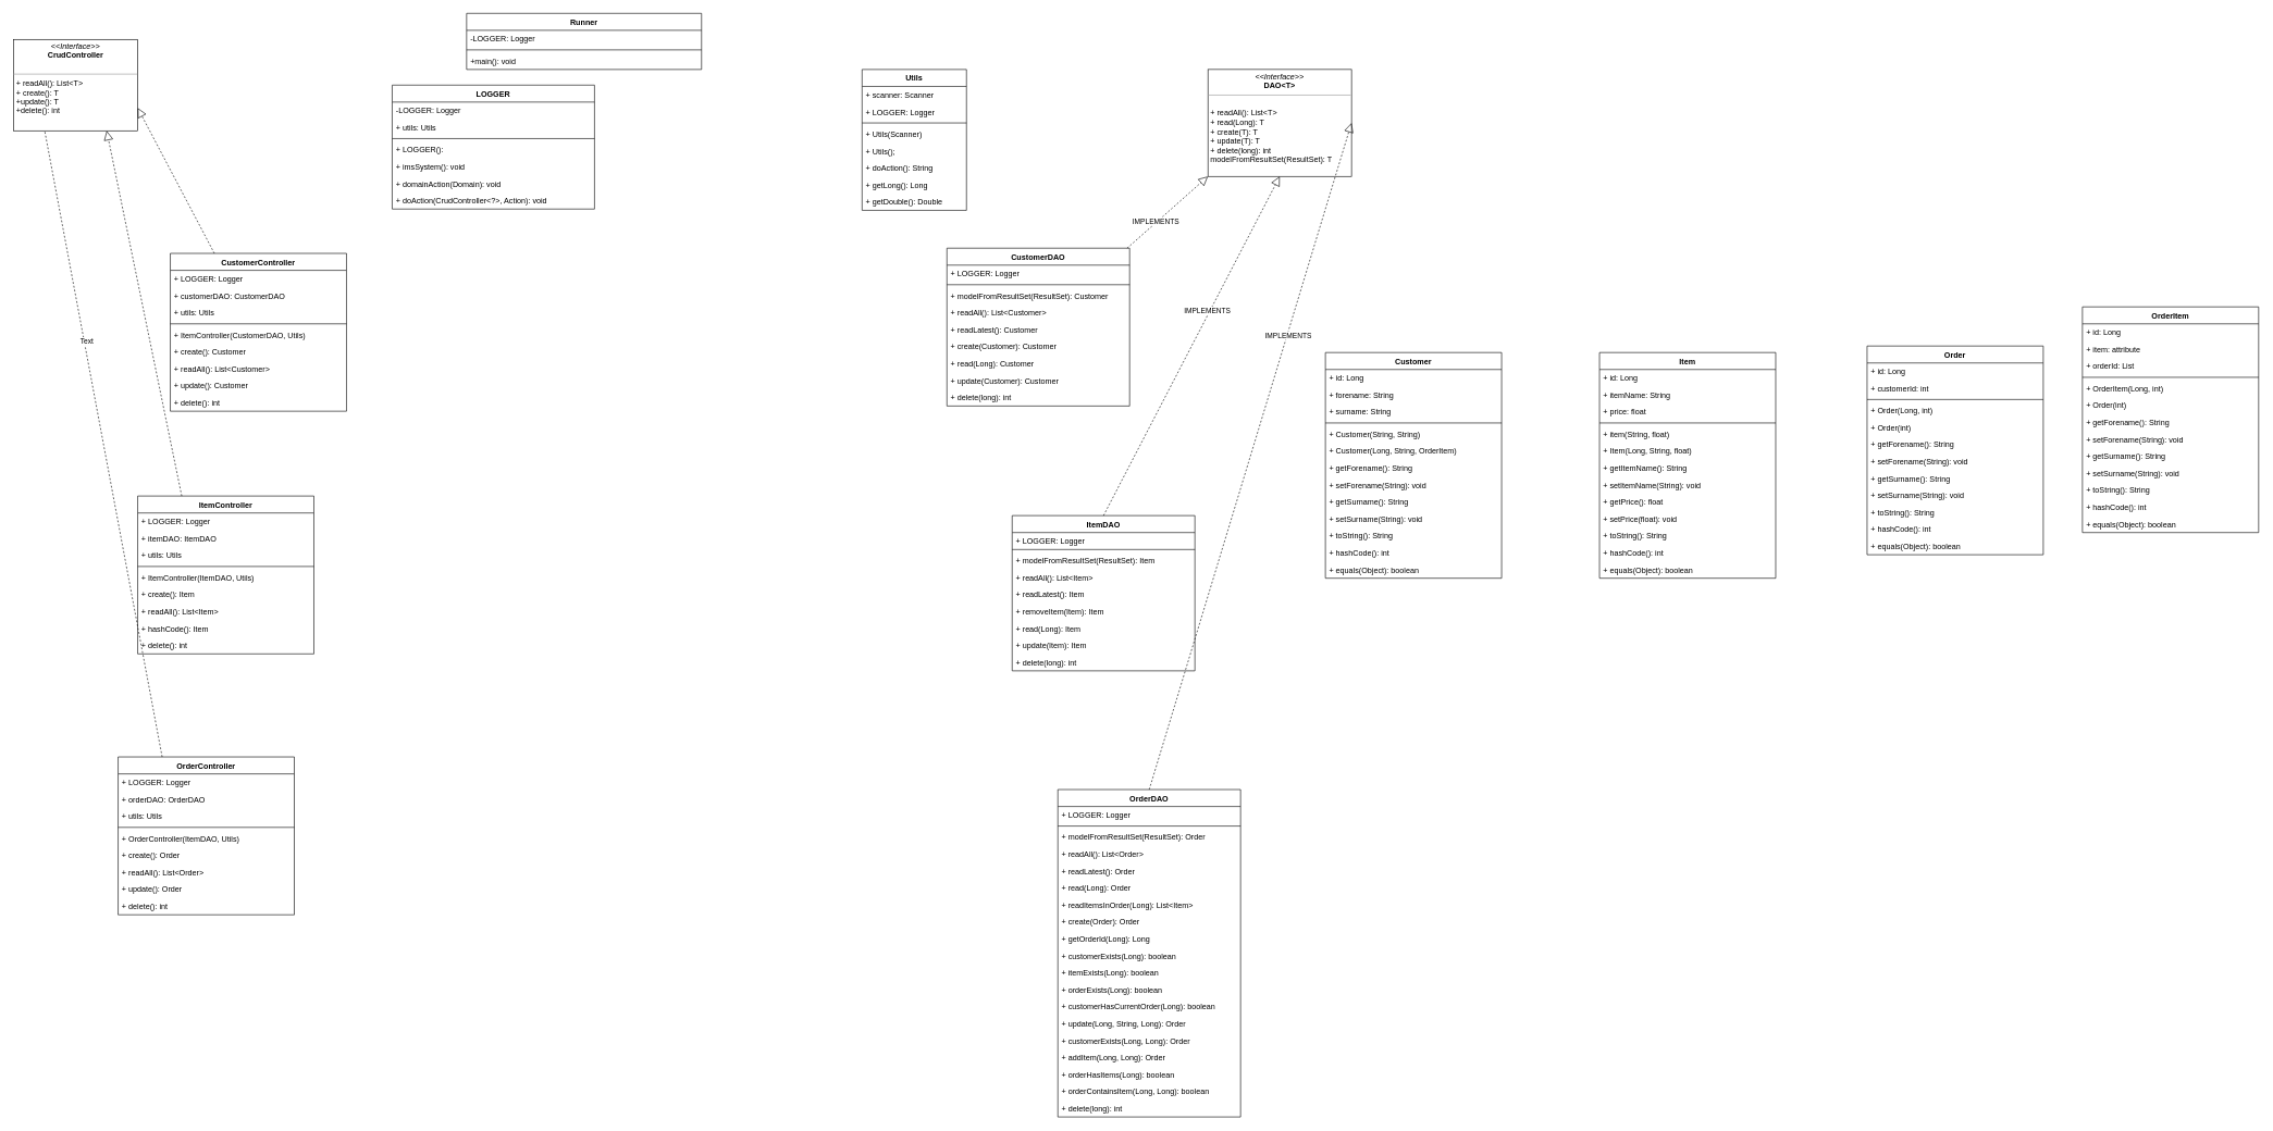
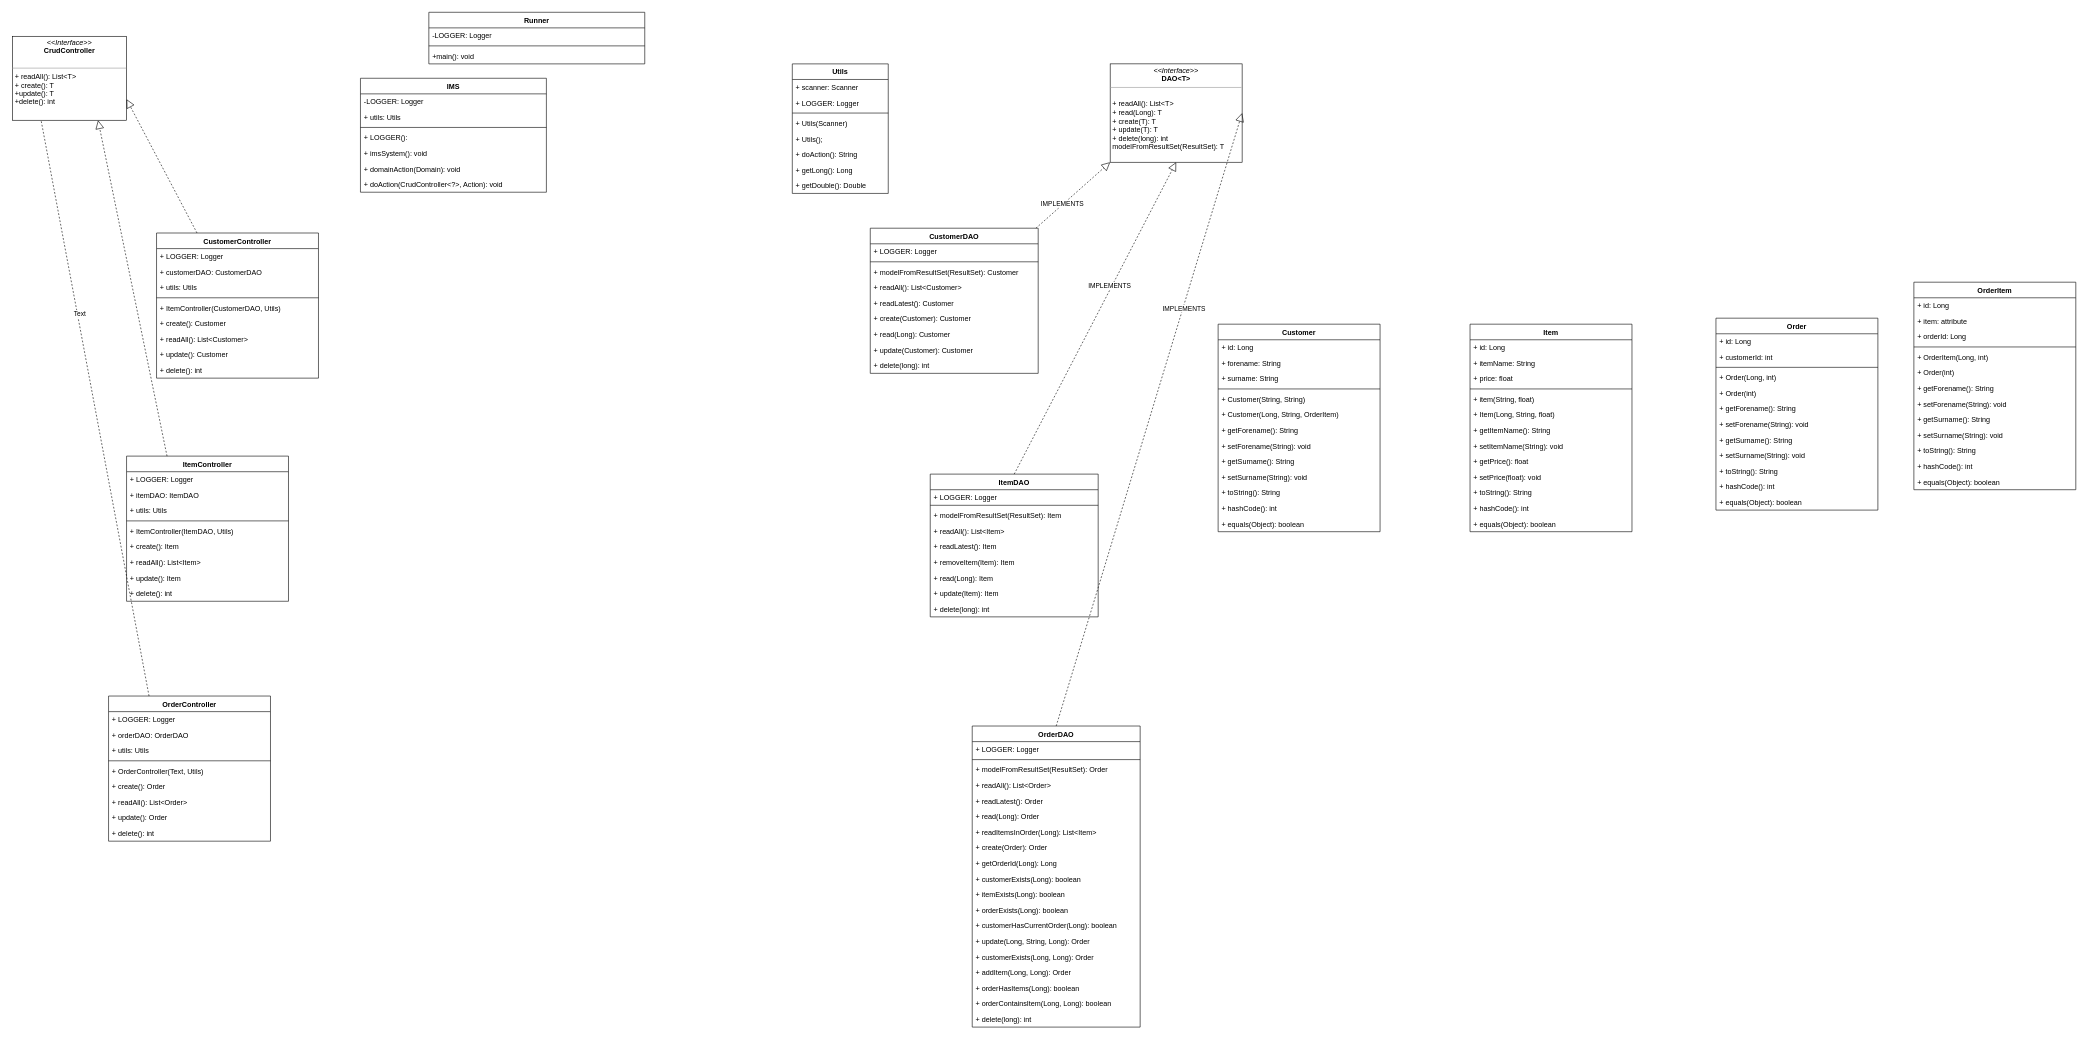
- <mxCell id="6" value="LOGGER" style="swimlane;fontStyle=1;align=center;verticalAlign=top;childLayout=stackLayout;horizontal=1;startSize=26;horizontalStack=0;resizeParent=1;resizeParentMax=0;resizeLast=0;collapsible=1;marginBottom=0;" parent="1" vertex="1"><mxGeometry x="600" y="130" width="310" height="190" as="geometry" /></mxCell>
+ <mxCell id="6" value="IMS" style="swimlane;fontStyle=1;align=center;verticalAlign=top;childLayout=stackLayout;horizontal=1;startSize=26;horizontalStack=0;resizeParent=1;resizeParentMax=0;resizeLast=0;collapsible=1;marginBottom=0;" parent="1" vertex="1"><mxGeometry x="600" y="130" width="310" height="190" as="geometry" /></mxCell>
- <mxCell id="137" value="+ orderId: List" style="text;strokeColor=none;fillColor=none;align=left;verticalAlign=top;spacingLeft=4;spacingRight=4;overflow=hidden;rotatable=0;points=[[0,0.5],[1,0.5]];portConstraint=eastwest;" parent="134" vertex="1"><mxGeometry y="78" width="270" height="26" as="geometry" /></mxCell>
+ <mxCell id="137" value="+ orderId: Long" style="text;strokeColor=none;fillColor=none;align=left;verticalAlign=top;spacingLeft=4;spacingRight=4;overflow=hidden;rotatable=0;points=[[0,0.5],[1,0.5]];portConstraint=eastwest;" parent="134" vertex="1"><mxGeometry y="78" width="270" height="26" as="geometry" /></mxCell>
- <mxCell id="42" value="+ hashCode(): Item" style="text;strokeColor=none;fillColor=none;align=left;verticalAlign=top;spacingLeft=4;spacingRight=4;overflow=hidden;rotatable=0;points=[[0,0.5],[1,0.5]];portConstraint=eastwest;" parent="34" vertex="1"><mxGeometry y="190" width="270" height="26" as="geometry" /></mxCell>
+ <mxCell id="42" value="+ update(): Item" style="text;strokeColor=none;fillColor=none;align=left;verticalAlign=top;spacingLeft=4;spacingRight=4;overflow=hidden;rotatable=0;points=[[0,0.5],[1,0.5]];portConstraint=eastwest;" parent="34" vertex="1"><mxGeometry y="190" width="270" height="26" as="geometry" /></mxCell>
- <mxCell id="50" value="+ OrderController(ItemDAO, Utils)" style="text;strokeColor=none;fillColor=none;align=left;verticalAlign=top;spacingLeft=4;spacingRight=4;overflow=hidden;rotatable=0;points=[[0,0.5],[1,0.5]];portConstraint=eastwest;" parent="45" vertex="1"><mxGeometry y="112" width="270" height="26" as="geometry" /></mxCell>
+ <mxCell id="50" value="+ OrderController(Text, Utils)" style="text;strokeColor=none;fillColor=none;align=left;verticalAlign=top;spacingLeft=4;spacingRight=4;overflow=hidden;rotatable=0;points=[[0,0.5],[1,0.5]];portConstraint=eastwest;" parent="45" vertex="1"><mxGeometry y="112" width="270" height="26" as="geometry" /></mxCell>
